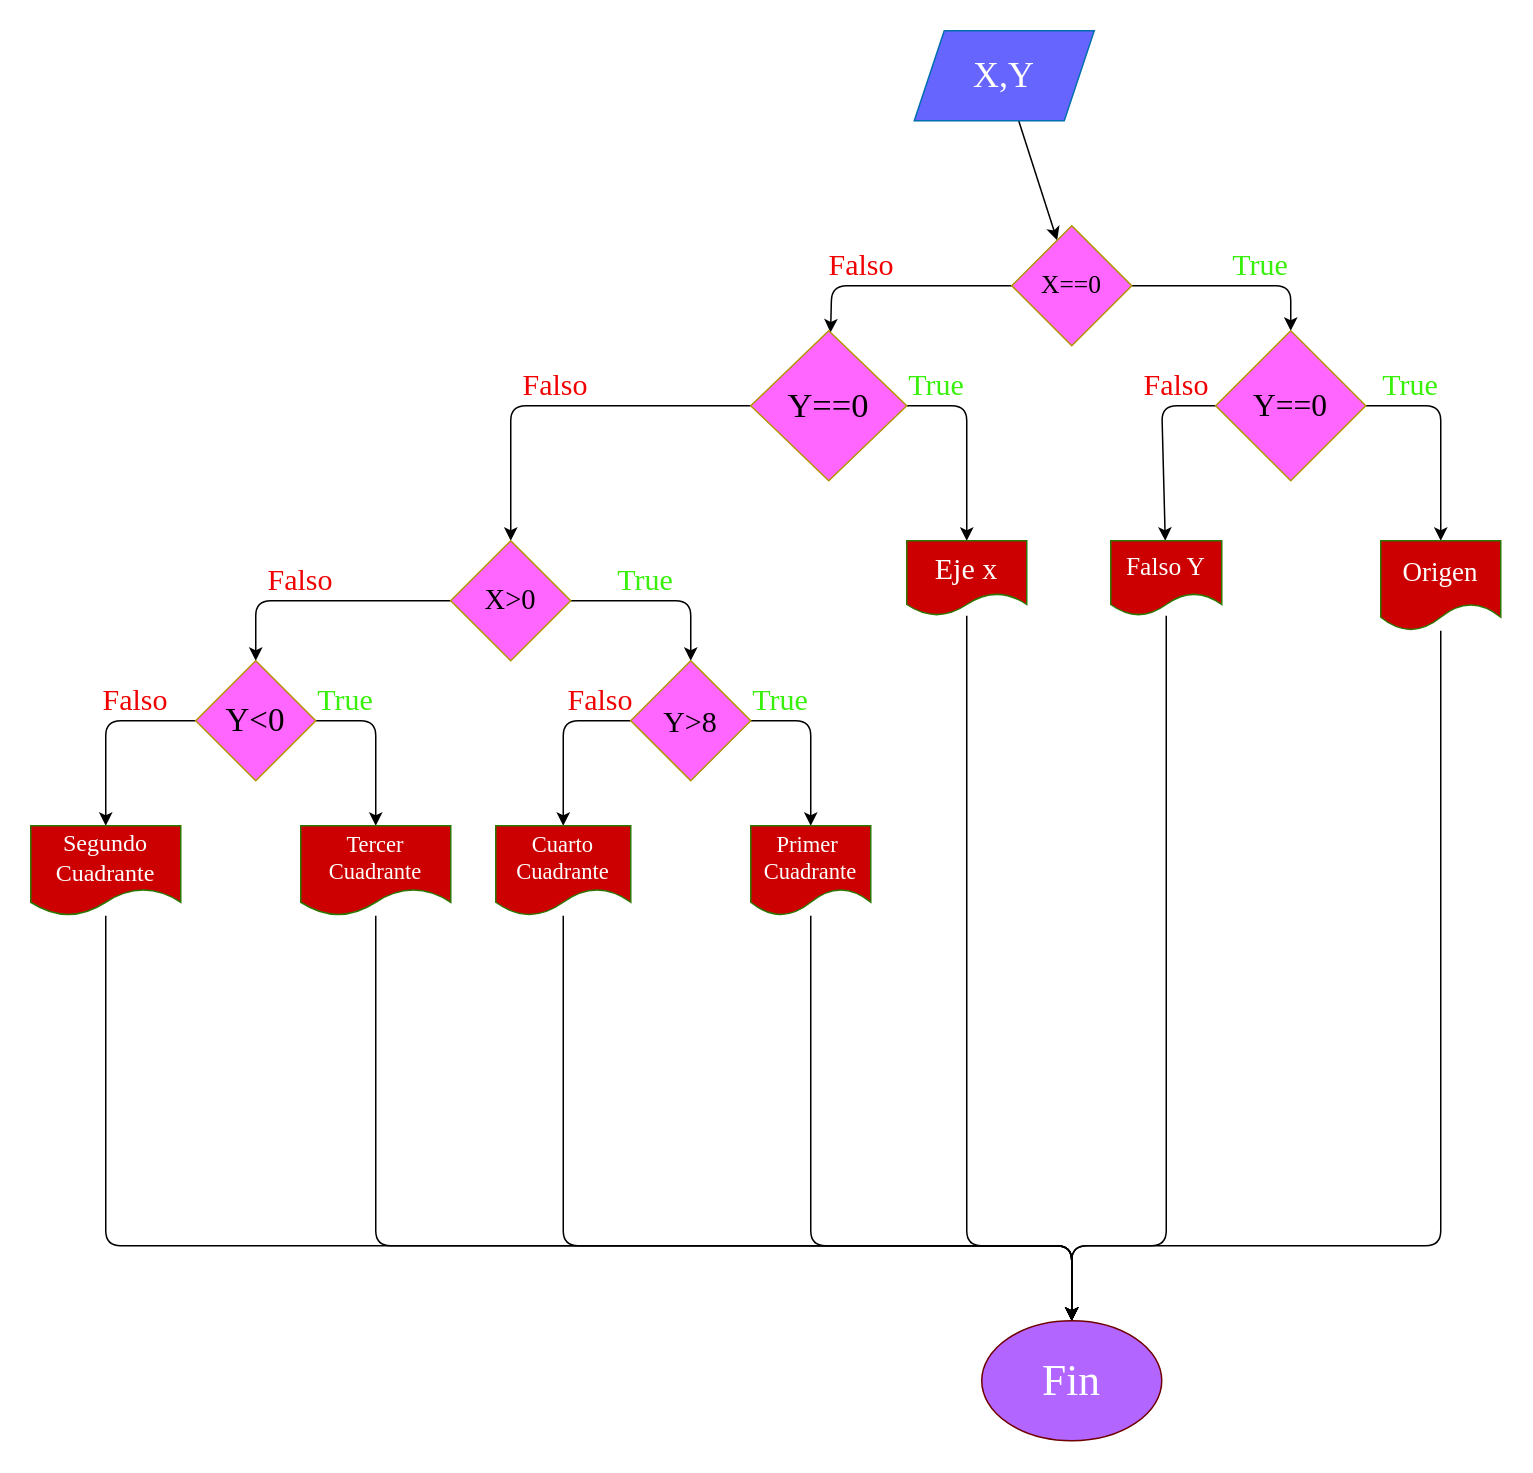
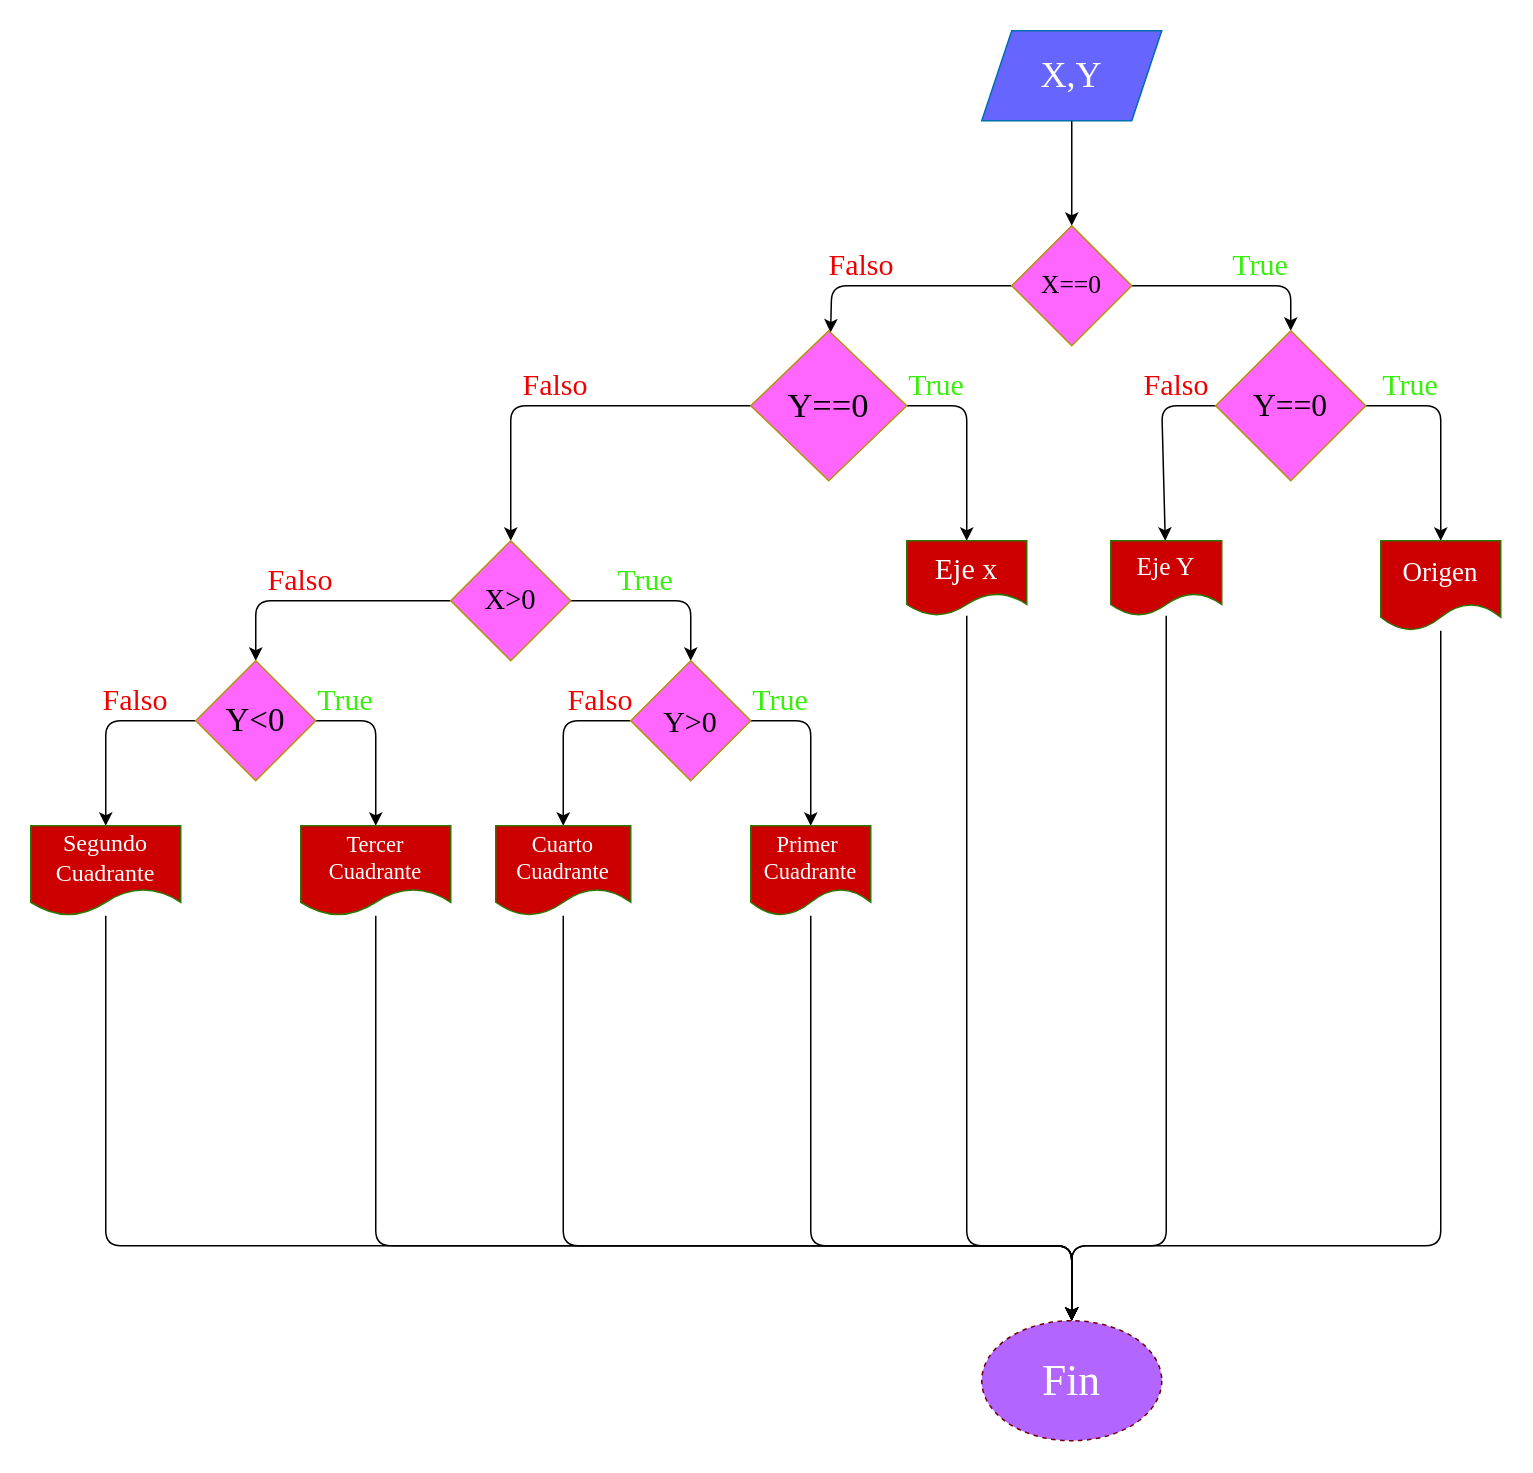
- <mxCell id="3" value="X,Y" style="shape=parallelogram;perimeter=parallelogramPerimeter;whiteSpace=wrap;html=1;fixedSize=1;fillColor=#6666FF;fontColor=#ffffff;strokeColor=#006EAF;fontFamily=Comic Sans MS;fontSize=24;" parent="1" vertex="1"><mxGeometry x="609" y="20" width="120" height="60" as="geometry" /></mxCell>
+ <mxCell id="3" value="X,Y" style="shape=parallelogram;perimeter=parallelogramPerimeter;whiteSpace=wrap;html=1;fixedSize=1;fillColor=#6666FF;fontColor=#ffffff;strokeColor=#006EAF;fontFamily=Comic Sans MS;fontSize=24;" parent="1" vertex="1"><mxGeometry x="654" y="20" width="120" height="60" as="geometry" /></mxCell>
- <mxCell id="14" value="Falso Y" style="shape=document;whiteSpace=wrap;html=1;boundedLbl=1;fillColor=#CC0000;fontColor=#ffffff;strokeColor=#2D7600;fontSize=17;fontFamily=Comic Sans MS;" parent="1" vertex="1"><mxGeometry x="740" y="360" width="74" height="50" as="geometry" /></mxCell>
+ <mxCell id="14" value="Eje Y" style="shape=document;whiteSpace=wrap;html=1;boundedLbl=1;fillColor=#CC0000;fontColor=#ffffff;strokeColor=#2D7600;fontSize=17;fontFamily=Comic Sans MS;" parent="1" vertex="1"><mxGeometry x="740" y="360" width="74" height="50" as="geometry" /></mxCell>
- <mxCell id="24" value="Y&amp;gt;8" style="rhombus;whiteSpace=wrap;html=1;fillColor=#FF66FF;fontColor=#000000;strokeColor=#B09500;fontFamily=Comic Sans MS;fontSize=20;" parent="1" vertex="1"><mxGeometry x="420" y="440" width="80" height="80" as="geometry" /></mxCell>
+ <mxCell id="24" value="Y&amp;gt;0" style="rhombus;whiteSpace=wrap;html=1;fillColor=#FF66FF;fontColor=#000000;strokeColor=#B09500;fontFamily=Comic Sans MS;fontSize=20;" parent="1" vertex="1"><mxGeometry x="420" y="440" width="80" height="80" as="geometry" /></mxCell>
- <mxCell id="36" value="Fin" style="ellipse;whiteSpace=wrap;html=1;fillColor=#B266FF;fontColor=#ffffff;strokeColor=#6F0000;fontFamily=Comic Sans MS;fontSize=29;" parent="1" vertex="1"><mxGeometry x="654" y="880" width="120" height="80" as="geometry" /></mxCell>
+ <mxCell id="36" value="Fin" style="ellipse;whiteSpace=wrap;html=1;fillColor=#B266FF;fontColor=#ffffff;strokeColor=#6F0000;fontFamily=Comic Sans MS;fontSize=29;dashed=1;" parent="1" vertex="1"><mxGeometry x="654" y="880" width="120" height="80" as="geometry" /></mxCell>
